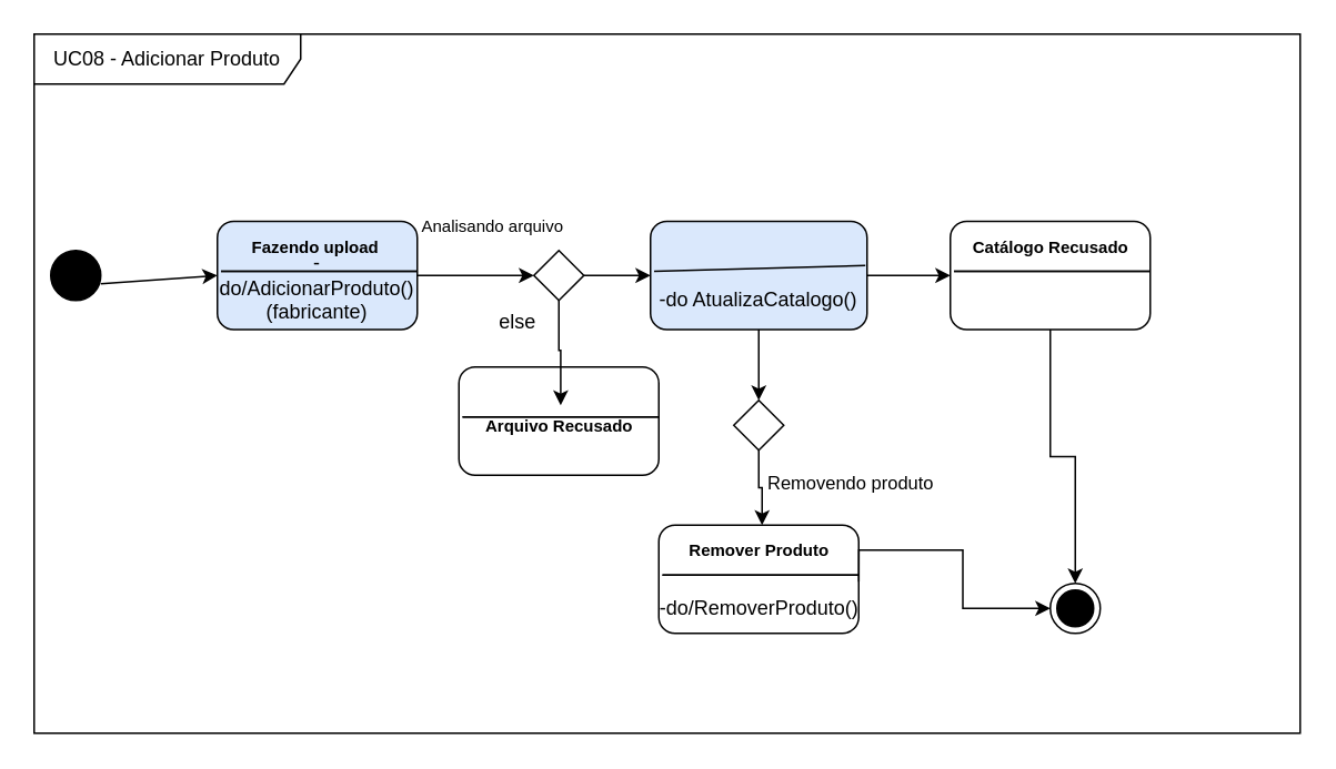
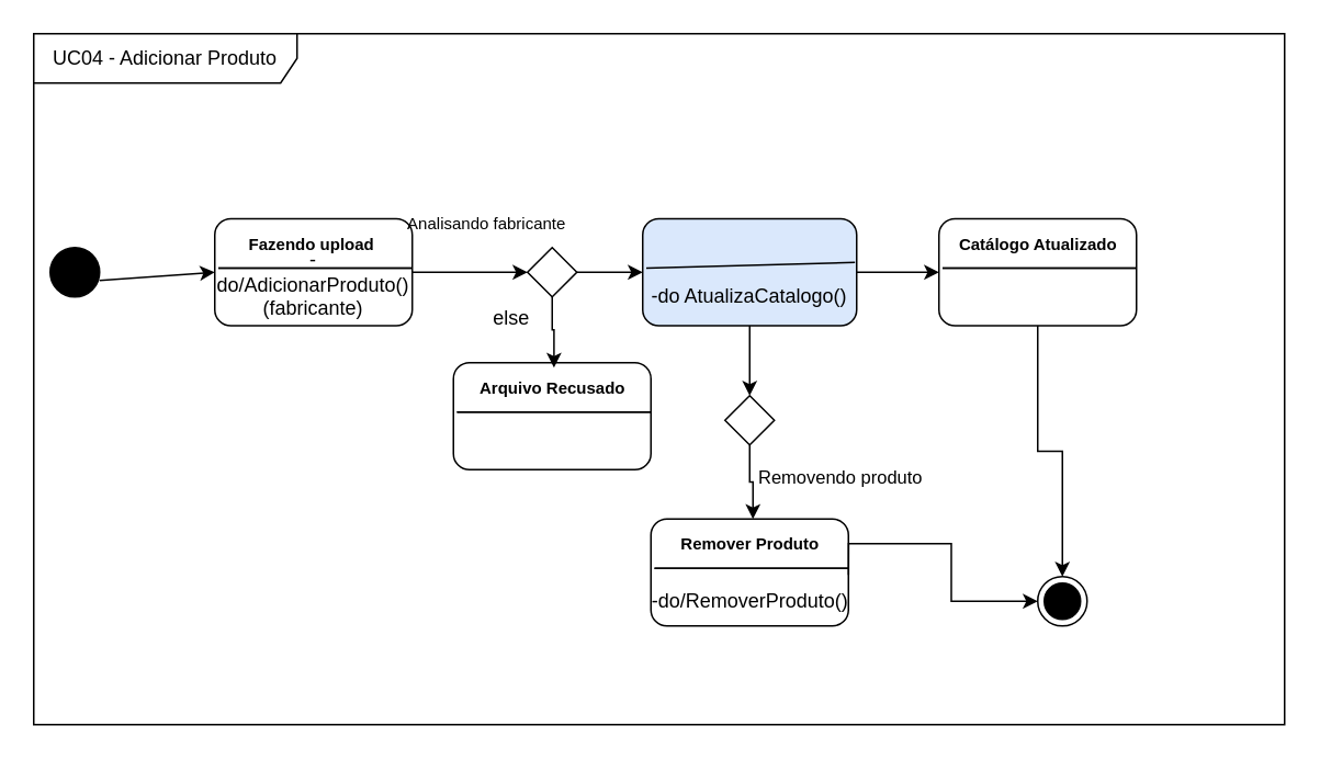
- <mxCell id="2" value="UC08 - Adicionar Produto" style="shape=umlFrame;whiteSpace=wrap;html=1;pointerEvents=0;recursiveResize=0;container=1;collapsible=0;width=160;" vertex="1" parent="1"><mxGeometry x="20" y="20" width="760" height="420" as="geometry" /></mxCell>
+ <mxCell id="2" value="UC04 - Adicionar Produto" style="shape=umlFrame;whiteSpace=wrap;html=1;pointerEvents=0;recursiveResize=0;container=1;collapsible=0;width=160;" vertex="1" parent="1"><mxGeometry x="20" y="20" width="760" height="420" as="geometry" /></mxCell>
- <mxCell id="26" value="&lt;font style=&quot;font-size: 10px;&quot;&gt;Analisando arquivo&lt;/font&gt;" style="text;html=1;align=center;verticalAlign=middle;resizable=0;points=[];autosize=1;strokeColor=none;fillColor=none;" vertex="1" parent="2"><mxGeometry x="220" y="100" width="110" height="30" as="geometry" /></mxCell>
+ <mxCell id="26" value="&lt;font style=&quot;font-size: 10px;&quot;&gt;Analisando fabricante&lt;/font&gt;" style="text;html=1;align=center;verticalAlign=middle;resizable=0;points=[];autosize=1;strokeColor=none;fillColor=none;" vertex="1" parent="2"><mxGeometry x="220" y="100" width="110" height="30" as="geometry" /></mxCell>
- <mxCell id="24" value="&lt;span style=&quot;font-size: 10px;&quot;&gt;&lt;b&gt;Catálogo Recusado&lt;br&gt;&lt;/b&gt;&lt;/span&gt;" style="text;html=1;align=center;verticalAlign=middle;resizable=0;points=[];autosize=1;strokeColor=none;fillColor=none;" vertex="1" parent="2"><mxGeometry x="550" y="112.5" width="120" height="30" as="geometry" /></mxCell>
+ <mxCell id="24" value="&lt;span style=&quot;font-size: 10px;&quot;&gt;&lt;b&gt;Catálogo Atualizado&lt;br&gt;&lt;/b&gt;&lt;/span&gt;" style="text;html=1;align=center;verticalAlign=middle;resizable=0;points=[];autosize=1;strokeColor=none;fillColor=none;" vertex="1" parent="2"><mxGeometry x="550" y="112.5" width="120" height="30" as="geometry" /></mxCell>
- <mxCell id="6" value="&lt;br&gt;-do/AdicionarProduto() (fabricante)" style="rounded=1;whiteSpace=wrap;html=1;fillColor=#dae8fc;" vertex="1" parent="2"><mxGeometry x="110" y="112.5" width="120" height="65" as="geometry" /></mxCell>
+ <mxCell id="6" value="&lt;br&gt;-do/AdicionarProduto() (fabricante)" style="rounded=1;whiteSpace=wrap;html=1;" vertex="1" parent="2"><mxGeometry x="110" y="112.5" width="120" height="65" as="geometry" /></mxCell>
- <mxCell id="14" value="&lt;span style=&quot;font-size: 10px;&quot;&gt;&lt;b&gt;Arquivo Recusado&lt;br&gt;&lt;/b&gt;&lt;/span&gt;" style="text;html=1;align=center;verticalAlign=middle;resizable=0;points=[];autosize=1;strokeColor=none;fillColor=none;" vertex="1" parent="2"><mxGeometry x="260" y="220" width="110" height="30" as="geometry" /></mxCell>
+ <mxCell id="14" value="&lt;span style=&quot;font-size: 10px;&quot;&gt;&lt;b&gt;Arquivo Recusado&lt;br&gt;&lt;/b&gt;&lt;/span&gt;" style="text;html=1;align=center;verticalAlign=middle;resizable=0;points=[];autosize=1;strokeColor=none;fillColor=none;" vertex="1" parent="2"><mxGeometry x="260" y="200" width="110" height="30" as="geometry" /></mxCell>
